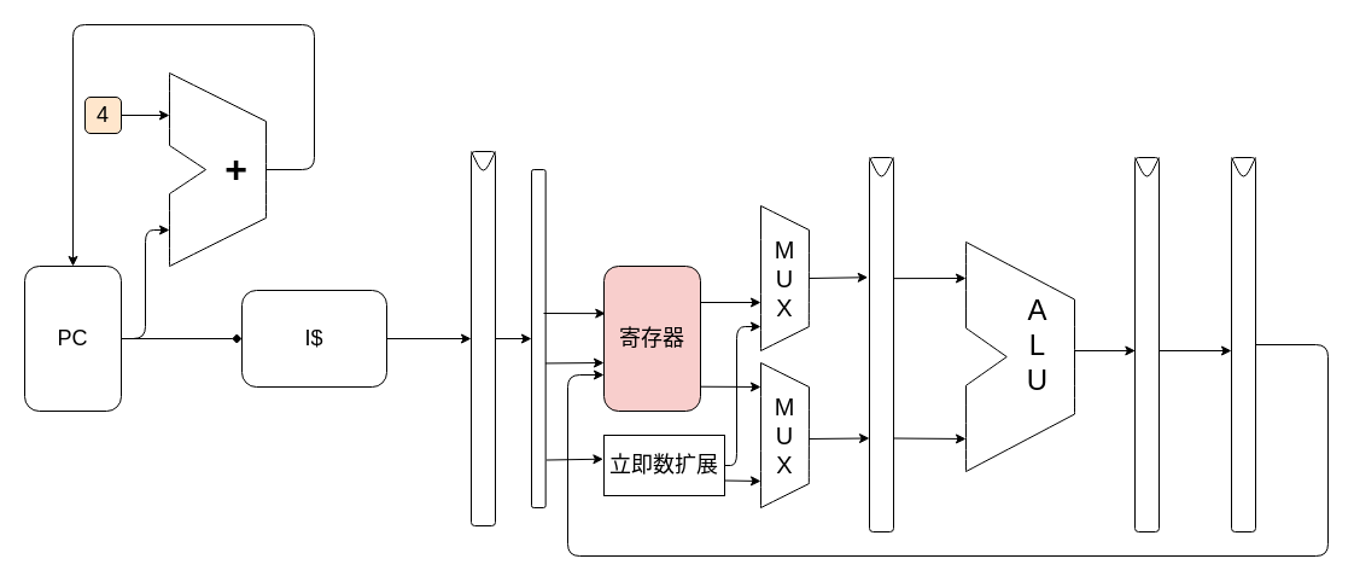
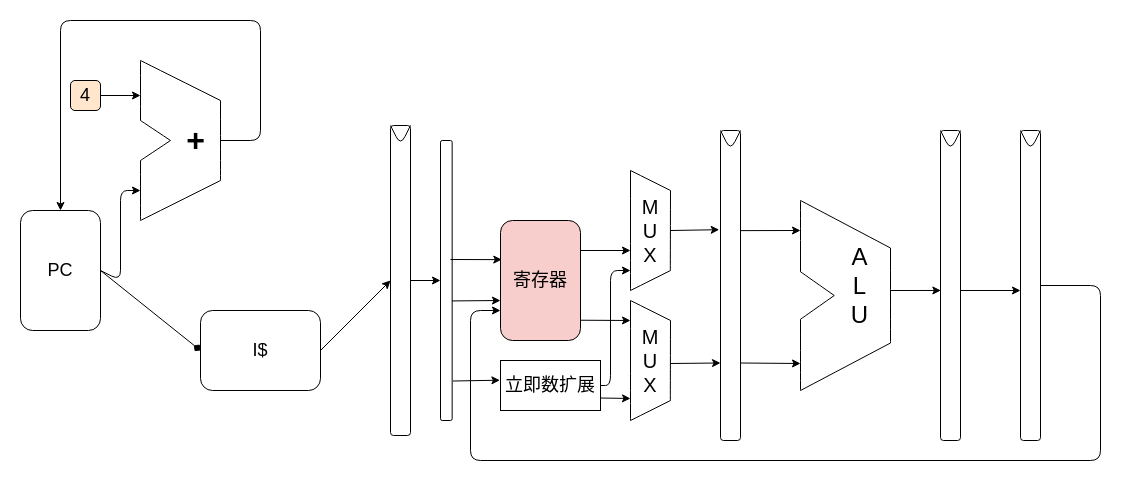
- <mxCell id="2" value="&lt;span style=&quot;font-size: 18px;&quot;&gt;PC&lt;/span&gt;" style="rounded=1;whiteSpace=wrap;html=1;fontSize=12;" parent="1" vertex="1"><mxGeometry x="20" y="220" width="80" height="120" as="geometry" /></mxCell>
+ <mxCell id="2" value="&lt;span style=&quot;font-size: 18px;&quot;&gt;PC&lt;/span&gt;" style="rounded=1;whiteSpace=wrap;html=1;fontSize=12;" parent="1" vertex="1"><mxGeometry x="20" y="210" width="80" height="120" as="geometry" /></mxCell>
- <mxCell id="3" value="&lt;span style=&quot;font-size: 18px;&quot;&gt;I$&lt;/span&gt;" style="rounded=1;whiteSpace=wrap;html=1;fontSize=12;" parent="1" vertex="1"><mxGeometry x="200" y="240" width="120" height="80" as="geometry" /></mxCell>
+ <mxCell id="3" value="&lt;span style=&quot;font-size: 18px;&quot;&gt;I$&lt;/span&gt;" style="rounded=1;whiteSpace=wrap;html=1;fontSize=12;" parent="1" vertex="1"><mxGeometry x="200" y="310" width="120" height="80" as="geometry" /></mxCell>
